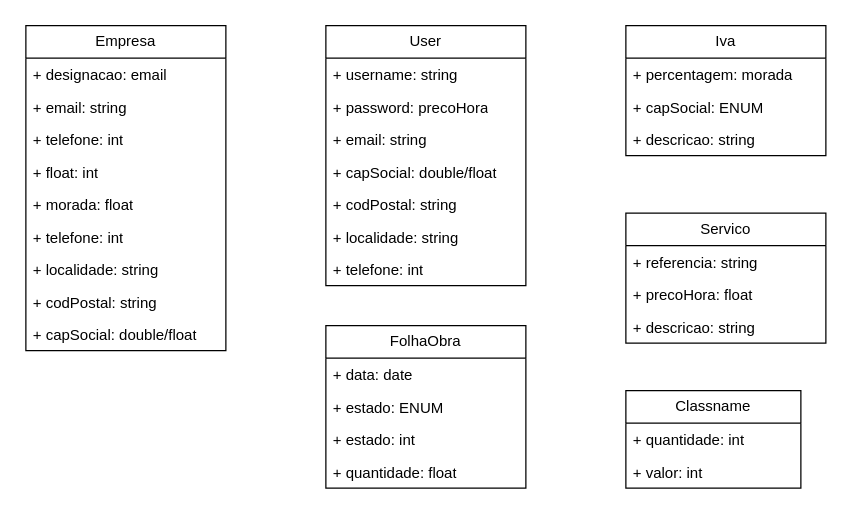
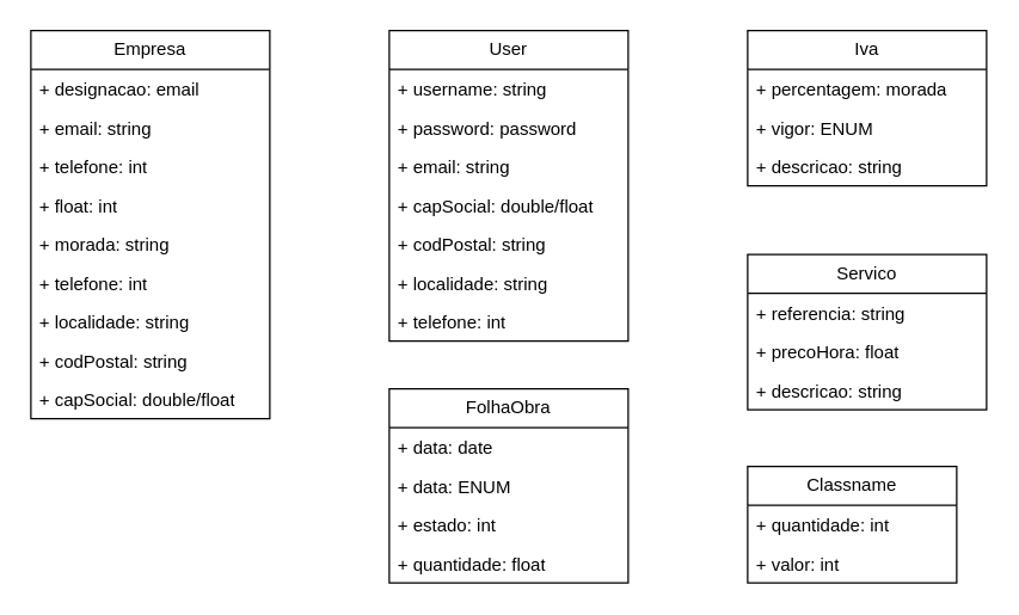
- <mxCell id="14" value="+ password: precoHora" style="text;strokeColor=none;fillColor=none;align=left;verticalAlign=top;spacingLeft=4;spacingRight=4;overflow=hidden;rotatable=0;points=[[0,0.5],[1,0.5]];portConstraint=eastwest;whiteSpace=wrap;html=1;" parent="12" vertex="1"><mxGeometry y="52" width="160" height="26" as="geometry" /></mxCell>
+ <mxCell id="14" value="+ password: password" style="text;strokeColor=none;fillColor=none;align=left;verticalAlign=top;spacingLeft=4;spacingRight=4;overflow=hidden;rotatable=0;points=[[0,0.5],[1,0.5]];portConstraint=eastwest;whiteSpace=wrap;html=1;" parent="12" vertex="1"><mxGeometry y="52" width="160" height="26" as="geometry" /></mxCell>
- <mxCell id="22" value="+ capSocial: ENUM" style="text;strokeColor=none;fillColor=none;align=left;verticalAlign=top;spacingLeft=4;spacingRight=4;overflow=hidden;rotatable=0;points=[[0,0.5],[1,0.5]];portConstraint=eastwest;whiteSpace=wrap;html=1;" parent="20" vertex="1"><mxGeometry y="52" width="160" height="26" as="geometry" /></mxCell>
+ <mxCell id="22" value="+ vigor: ENUM" style="text;strokeColor=none;fillColor=none;align=left;verticalAlign=top;spacingLeft=4;spacingRight=4;overflow=hidden;rotatable=0;points=[[0,0.5],[1,0.5]];portConstraint=eastwest;whiteSpace=wrap;html=1;" parent="20" vertex="1"><mxGeometry y="52" width="160" height="26" as="geometry" /></mxCell>
- <mxCell id="7" value="+ morada: float&lt;br&gt;" style="text;strokeColor=none;fillColor=none;align=left;verticalAlign=top;spacingLeft=4;spacingRight=4;overflow=hidden;rotatable=0;points=[[0,0.5],[1,0.5]];portConstraint=eastwest;whiteSpace=wrap;html=1;" parent="2" vertex="1"><mxGeometry y="130" width="160" height="26" as="geometry" /></mxCell>
+ <mxCell id="7" value="+ morada: string&lt;br&gt;" style="text;strokeColor=none;fillColor=none;align=left;verticalAlign=top;spacingLeft=4;spacingRight=4;overflow=hidden;rotatable=0;points=[[0,0.5],[1,0.5]];portConstraint=eastwest;whiteSpace=wrap;html=1;" parent="2" vertex="1"><mxGeometry y="130" width="160" height="26" as="geometry" /></mxCell>
- <mxCell id="30" value="+ estado: ENUM" style="text;strokeColor=none;fillColor=none;align=left;verticalAlign=top;spacingLeft=4;spacingRight=4;overflow=hidden;rotatable=0;points=[[0,0.5],[1,0.5]];portConstraint=eastwest;whiteSpace=wrap;html=1;" parent="28" vertex="1"><mxGeometry y="52" width="160" height="26" as="geometry" /></mxCell>
+ <mxCell id="30" value="+ data: ENUM" style="text;strokeColor=none;fillColor=none;align=left;verticalAlign=top;spacingLeft=4;spacingRight=4;overflow=hidden;rotatable=0;points=[[0,0.5],[1,0.5]];portConstraint=eastwest;whiteSpace=wrap;html=1;" parent="28" vertex="1"><mxGeometry y="52" width="160" height="26" as="geometry" /></mxCell>
